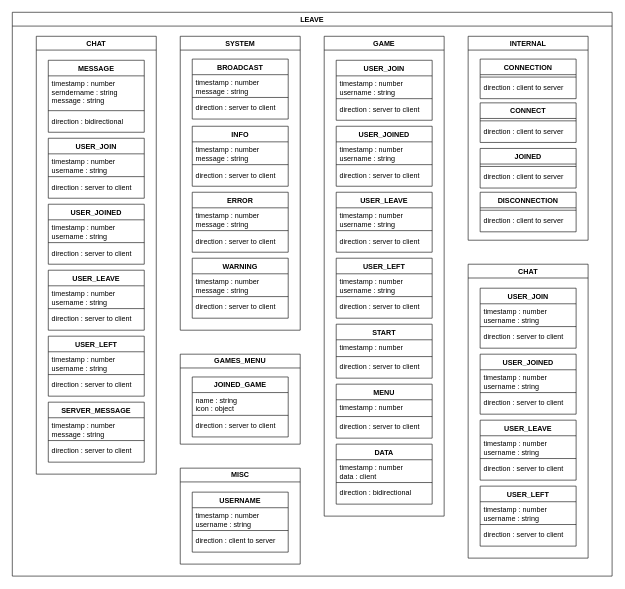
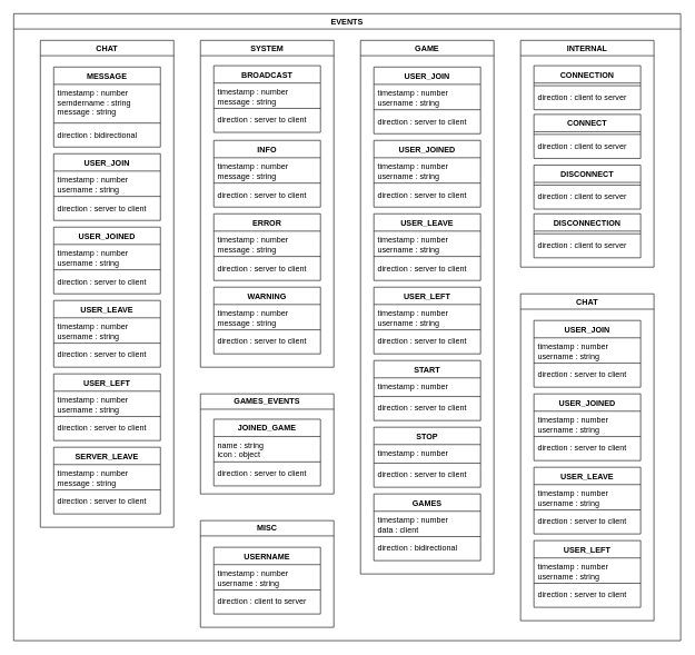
- <mxCell id="2" value="LEAVE" style="swimlane;whiteSpace=wrap;html=1;" parent="1" vertex="1"><mxGeometry x="20" y="20" width="1000" height="940" as="geometry"><mxRectangle x="80" y="40" width="90" height="30" as="alternateBounds" /></mxGeometry></mxCell>
+ <mxCell id="2" value="EVENTS" style="swimlane;whiteSpace=wrap;html=1;" parent="1" vertex="1"><mxGeometry x="20" y="20" width="1000" height="940" as="geometry"><mxRectangle x="80" y="40" width="90" height="30" as="alternateBounds" /></mxGeometry></mxCell>
- <mxCell id="91" value="JOINED" style="swimlane;fontStyle=1;align=center;verticalAlign=top;childLayout=stackLayout;horizontal=1;startSize=26;horizontalStack=0;resizeParent=1;resizeParentMax=0;resizeLast=0;collapsible=1;marginBottom=0;" parent="84" vertex="1"><mxGeometry x="20" y="187" width="160" height="66" as="geometry" /></mxCell>
+ <mxCell id="91" value="DISCONNECT" style="swimlane;fontStyle=1;align=center;verticalAlign=top;childLayout=stackLayout;horizontal=1;startSize=26;horizontalStack=0;resizeParent=1;resizeParentMax=0;resizeLast=0;collapsible=1;marginBottom=0;" parent="84" vertex="1"><mxGeometry x="20" y="187" width="160" height="66" as="geometry" /></mxCell>
- <mxCell id="74" value="GAMES_MENU" style="swimlane;whiteSpace=wrap;html=1;align=center;" parent="2" vertex="1"><mxGeometry x="280" y="570" width="200" height="150" as="geometry" /></mxCell>
+ <mxCell id="74" value="GAMES_EVENTS" style="swimlane;whiteSpace=wrap;html=1;align=center;" parent="2" vertex="1"><mxGeometry x="280" y="570" width="200" height="150" as="geometry" /></mxCell>
- <mxCell id="50" value="MENU" style="swimlane;fontStyle=1;align=center;verticalAlign=top;childLayout=stackLayout;horizontal=1;startSize=26;horizontalStack=0;resizeParent=1;resizeParentMax=0;resizeLast=0;collapsible=1;marginBottom=0;" parent="45" vertex="1"><mxGeometry x="20" y="580" width="160" height="90" as="geometry" /></mxCell>
+ <mxCell id="50" value="STOP" style="swimlane;fontStyle=1;align=center;verticalAlign=top;childLayout=stackLayout;horizontal=1;startSize=26;horizontalStack=0;resizeParent=1;resizeParentMax=0;resizeLast=0;collapsible=1;marginBottom=0;" parent="45" vertex="1"><mxGeometry x="20" y="580" width="160" height="90" as="geometry" /></mxCell>
- <mxCell id="24" value="SERVER_MESSAGE" style="swimlane;fontStyle=1;align=center;verticalAlign=top;childLayout=stackLayout;horizontal=1;startSize=26;horizontalStack=0;resizeParent=1;resizeParentMax=0;resizeLast=0;collapsible=1;marginBottom=0;" parent="3" vertex="1"><mxGeometry x="20" y="610" width="160" height="100" as="geometry" /></mxCell>
+ <mxCell id="24" value="SERVER_LEAVE" style="swimlane;fontStyle=1;align=center;verticalAlign=top;childLayout=stackLayout;horizontal=1;startSize=26;horizontalStack=0;resizeParent=1;resizeParentMax=0;resizeLast=0;collapsible=1;marginBottom=0;" parent="3" vertex="1"><mxGeometry x="20" y="610" width="160" height="100" as="geometry" /></mxCell>
- <mxCell id="54" value="DATA" style="swimlane;fontStyle=1;align=center;verticalAlign=top;childLayout=stackLayout;horizontal=1;startSize=26;horizontalStack=0;resizeParent=1;resizeParentMax=0;resizeLast=0;collapsible=1;marginBottom=0;" parent="45" vertex="1"><mxGeometry x="20" y="680" width="160" height="100" as="geometry" /></mxCell>
+ <mxCell id="54" value="GAMES" style="swimlane;fontStyle=1;align=center;verticalAlign=top;childLayout=stackLayout;horizontal=1;startSize=26;horizontalStack=0;resizeParent=1;resizeParentMax=0;resizeLast=0;collapsible=1;marginBottom=0;" parent="45" vertex="1"><mxGeometry x="20" y="680" width="160" height="100" as="geometry" /></mxCell>
